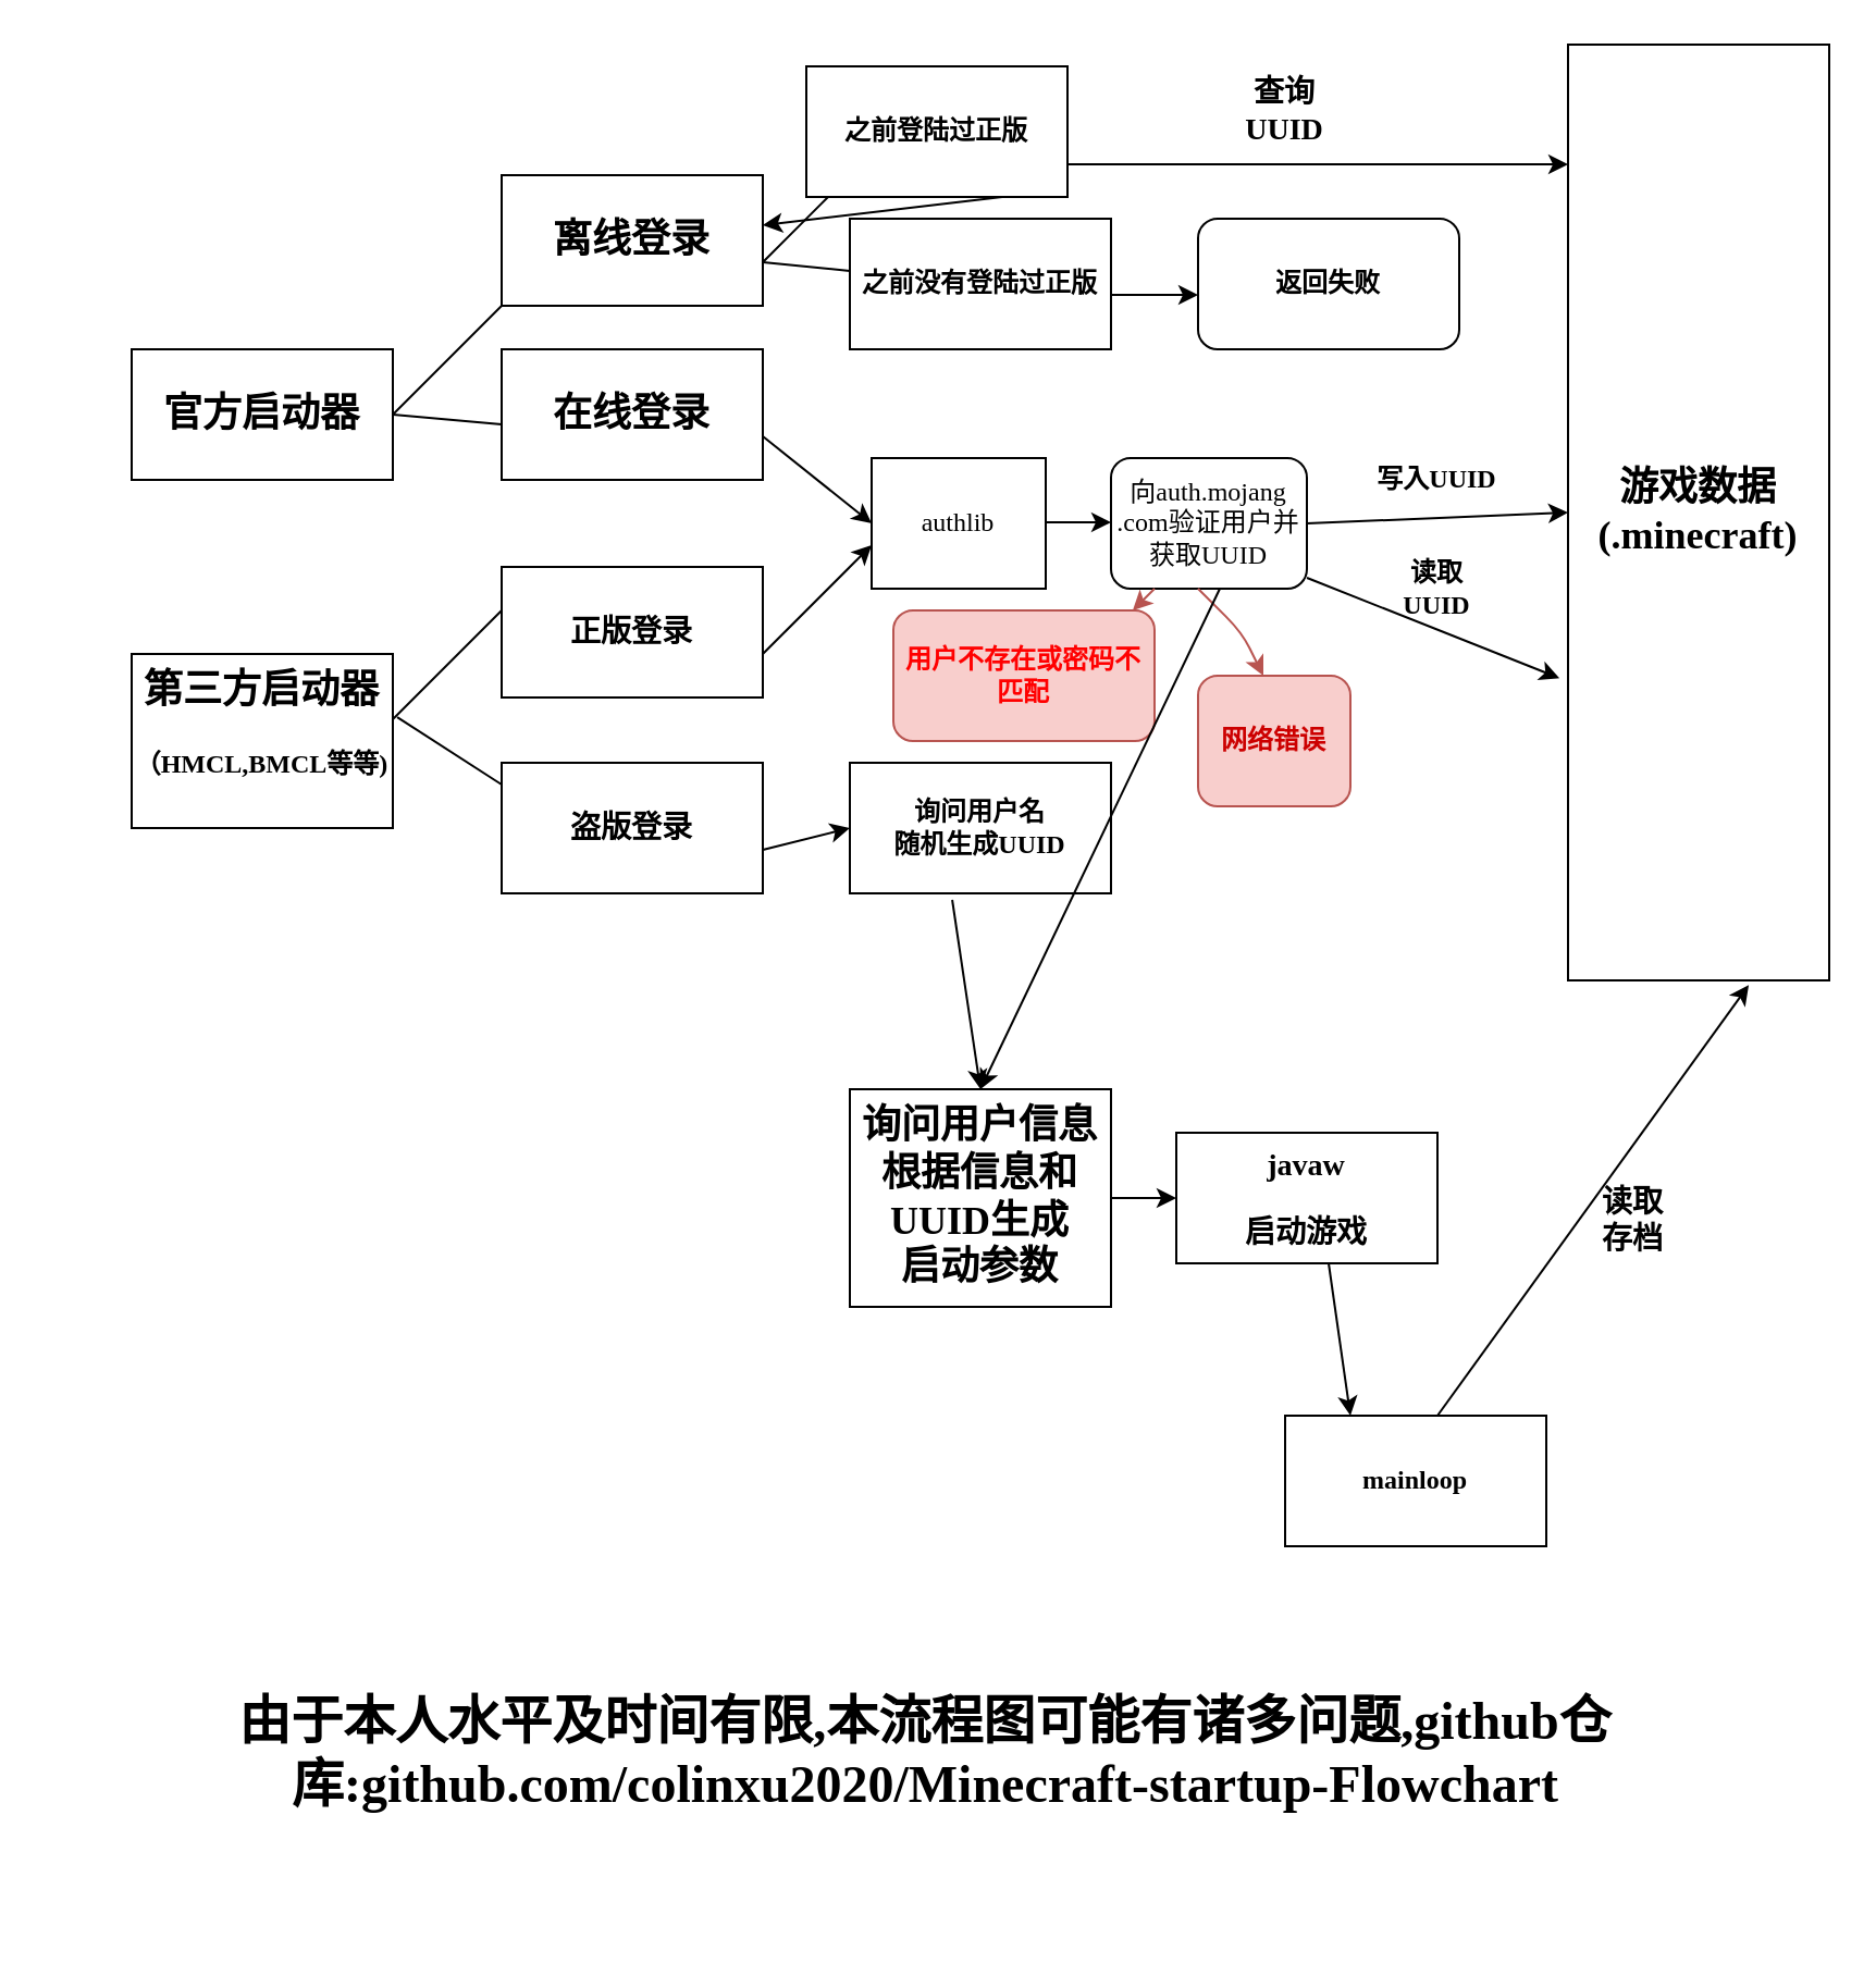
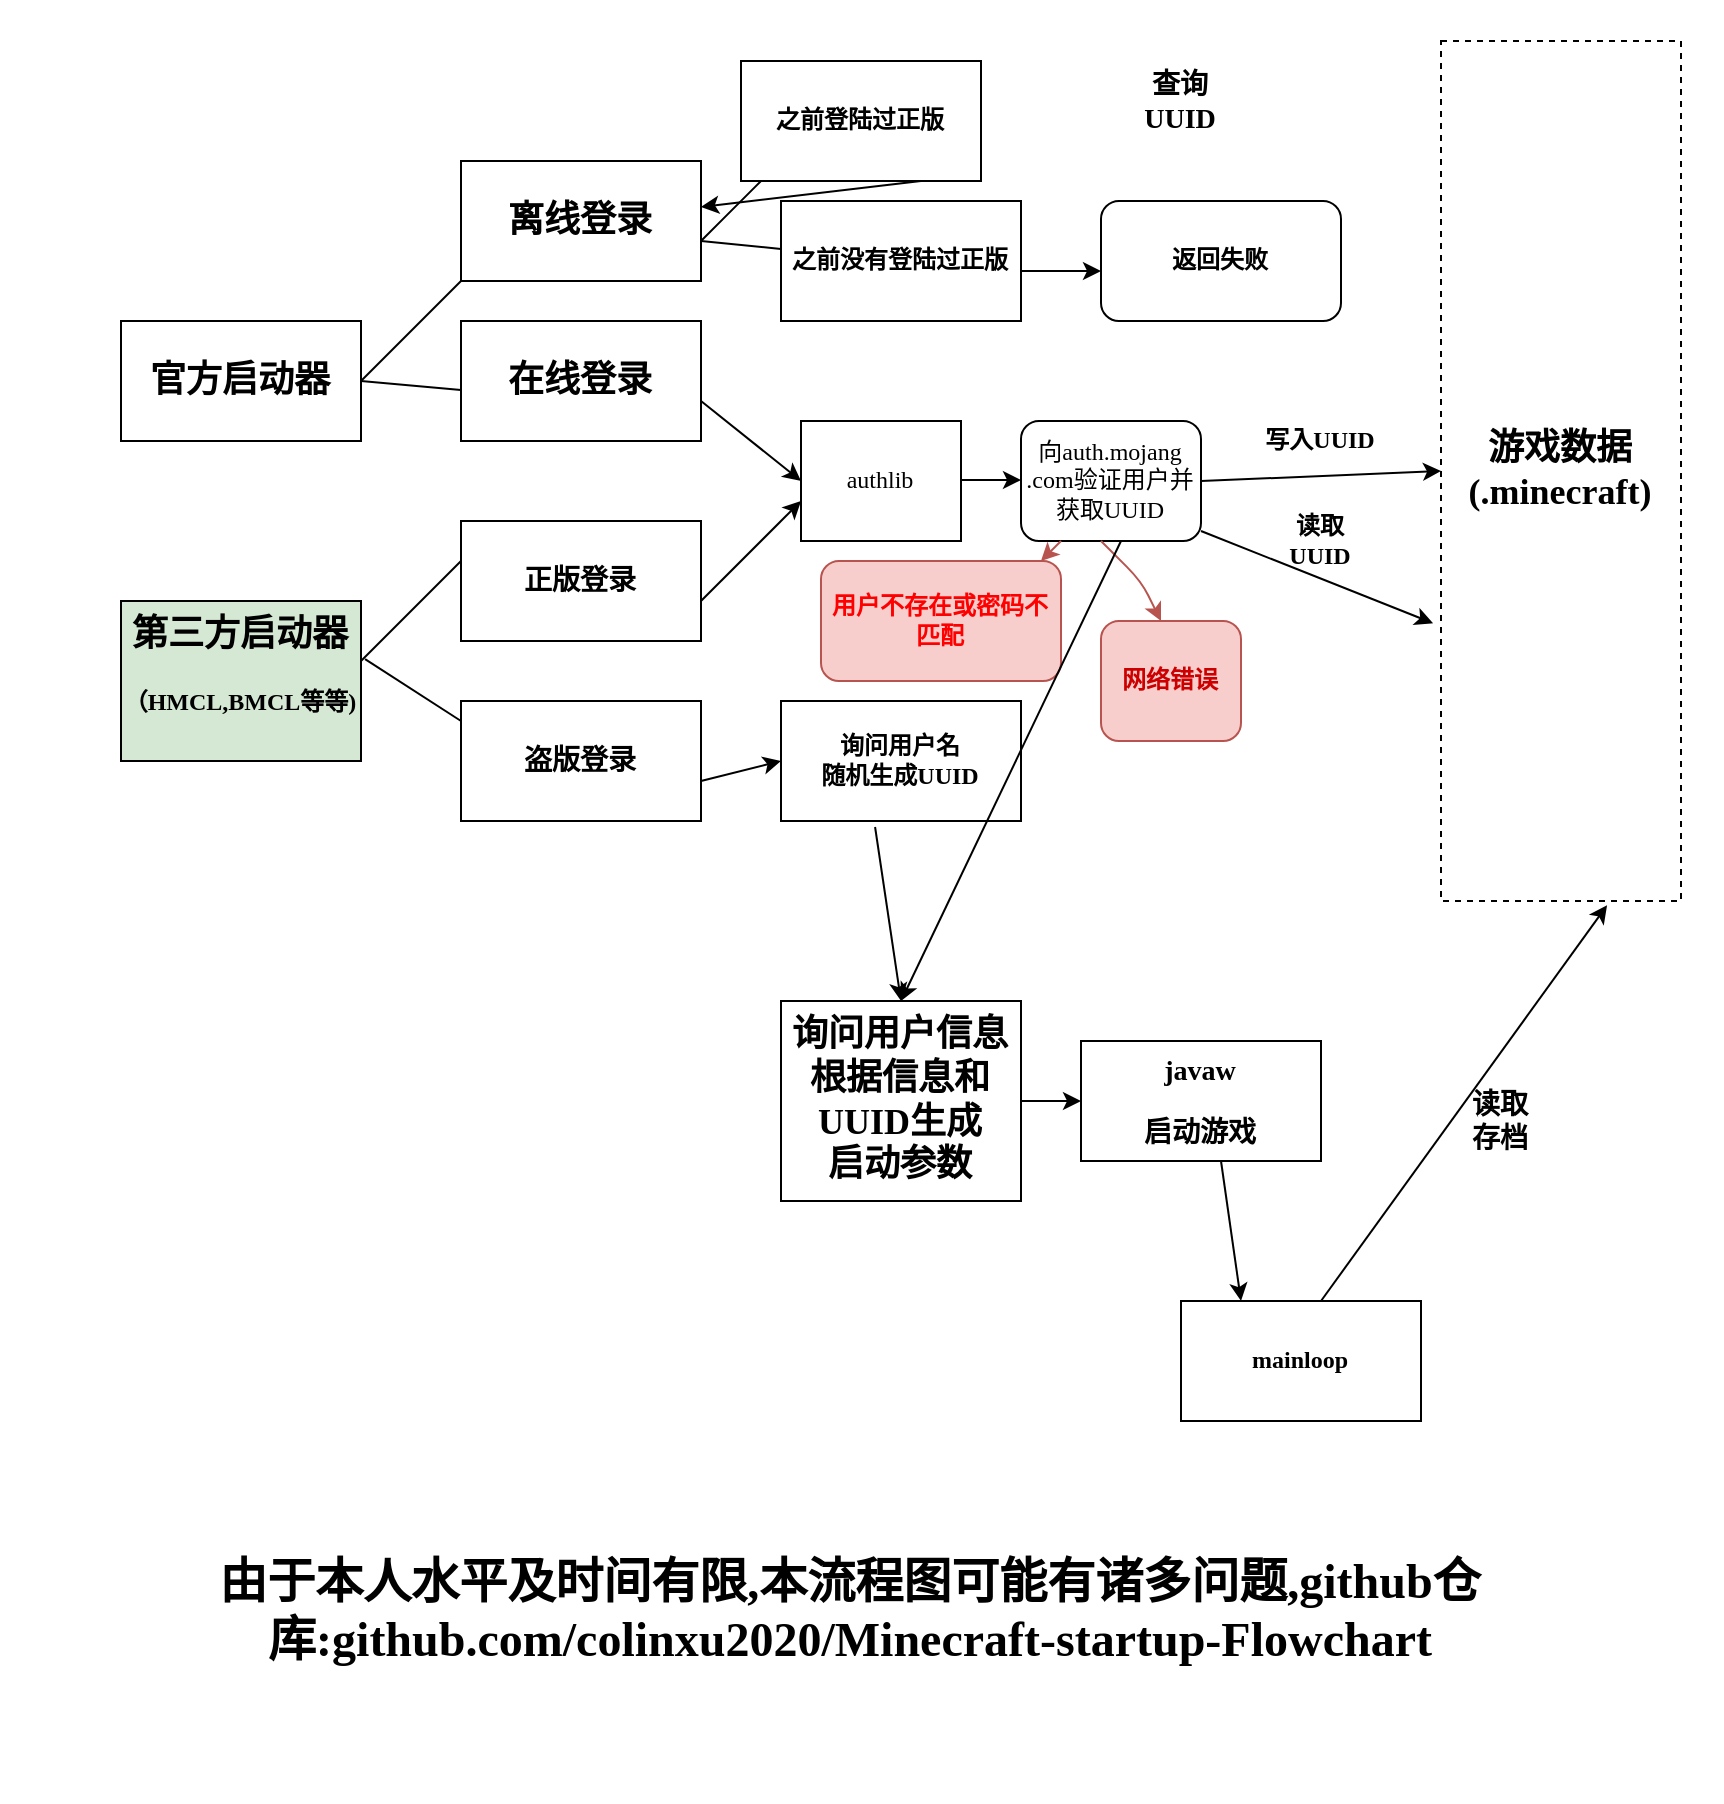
- <mxCell id="8" value="" style="endArrow=classic;html=1;exitX=1;exitY=0.75;exitDx=0;exitDy=0;entryX=0;entryY=0.128;entryDx=0;entryDy=0;entryPerimeter=0;" edge="1" parent="1" source="6" target="7"><mxGeometry width="50" height="50" relative="1" as="geometry"><mxPoint x="490" y="70" as="sourcePoint" /><mxPoint x="670" y="40" as="targetPoint" /></mxGeometry></mxCell>
- <mxCell id="7" value="&lt;h2&gt;&lt;font face=&quot;Times New Roman&quot;&gt;游戏数据(.minecraft)&lt;/font&gt;&lt;/h2&gt;" style="rounded=0;whiteSpace=wrap;html=1;" vertex="1" parent="1"><mxGeometry x="720" y="20" width="120" height="430" as="geometry" /></mxCell>
+ <mxCell id="7" value="&lt;h2&gt;&lt;font face=&quot;Times New Roman&quot;&gt;游戏数据(.minecraft)&lt;/font&gt;&lt;/h2&gt;" style="rounded=0;whiteSpace=wrap;html=1;dashed=1;" vertex="1" parent="1"><mxGeometry x="720" y="20" width="120" height="430" as="geometry" /></mxCell>
- <mxCell id="16" value="&lt;h2&gt;第三方启动器&lt;/h2&gt;&lt;h4&gt;（HMCL,BMCL等等)&lt;/h4&gt;&lt;div&gt;&lt;br&gt;&lt;/div&gt;" style="rounded=0;whiteSpace=wrap;html=1;fontFamily=Verdana;" vertex="1" parent="1"><mxGeometry x="60" y="300" width="120" height="80" as="geometry" /></mxCell>
+ <mxCell id="16" value="&lt;h2&gt;第三方启动器&lt;/h2&gt;&lt;h4&gt;（HMCL,BMCL等等)&lt;/h4&gt;&lt;div&gt;&lt;br&gt;&lt;/div&gt;" style="rounded=0;whiteSpace=wrap;html=1;fontFamily=Verdana;fillColor=#d5e8d4;" vertex="1" parent="1"><mxGeometry x="60" y="300" width="120" height="80" as="geometry" /></mxCell>
